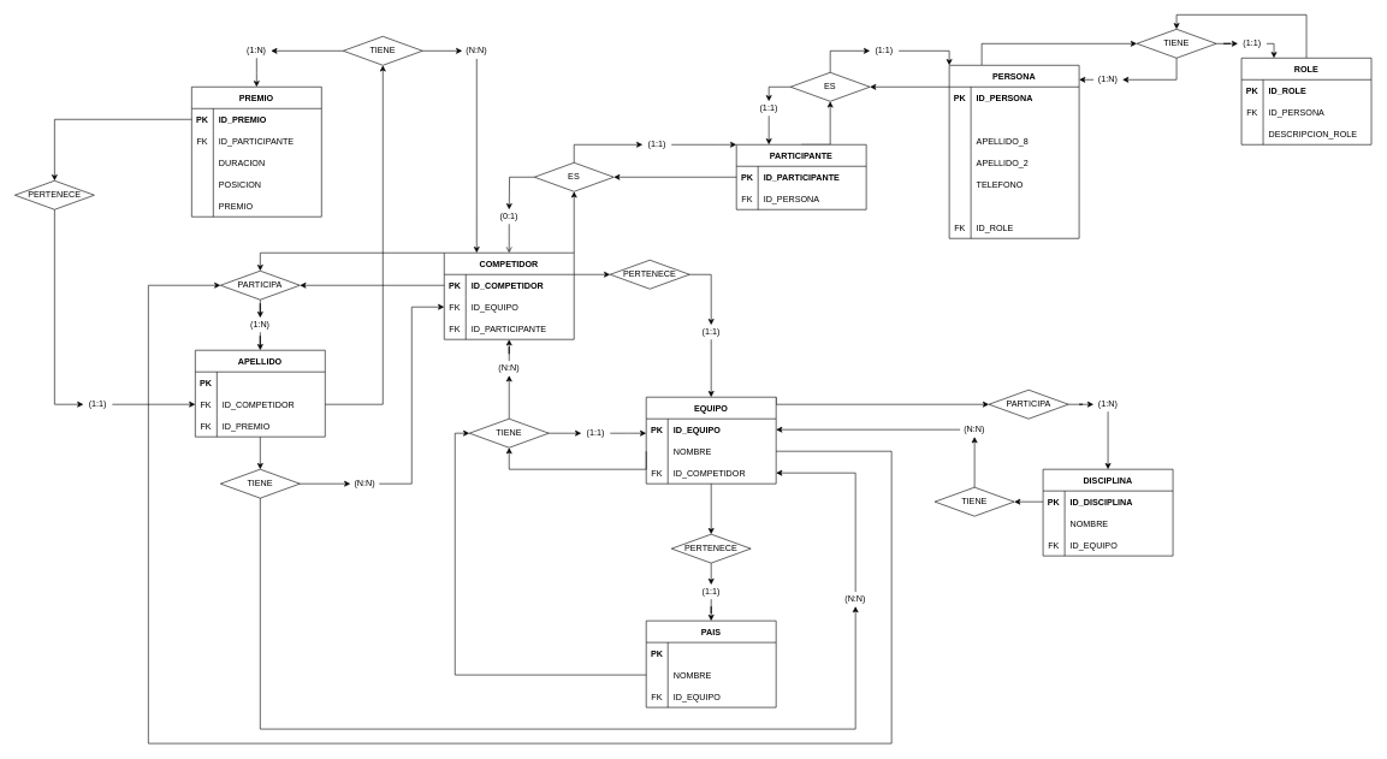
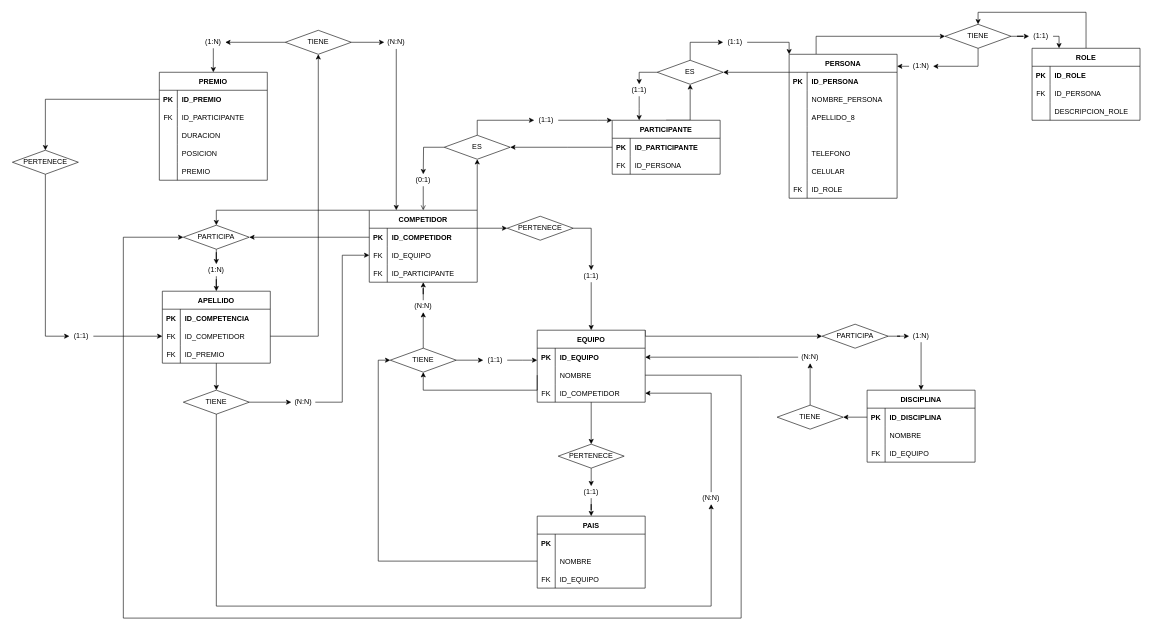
+ <mxCell id="26" value="NOMBRE_PERSONA" style="shape=partialRectangle;connectable=0;fillColor=none;top=0;left=0;bottom=0;right=0;align=left;spacingLeft=6;overflow=hidden;" vertex="1" parent="24"><mxGeometry x="30" width="150" height="30" as="geometry" /></mxCell>
- <mxCell id="33" value="APELLIDO_2" style="shape=partialRectangle;connectable=0;fillColor=none;top=0;left=0;bottom=0;right=0;align=left;spacingLeft=6;overflow=hidden;" vertex="1" parent="31"><mxGeometry x="30" width="150" height="30" as="geometry" /></mxCell>
+ <mxCell id="39" value="CELULAR" style="shape=partialRectangle;connectable=0;fillColor=none;top=0;left=0;bottom=0;right=0;align=left;spacingLeft=6;overflow=hidden;" vertex="1" parent="37"><mxGeometry x="30" width="150" height="30" as="geometry" /></mxCell>
+ <mxCell id="76" value="ID_COMPETENCIA" style="shape=partialRectangle;connectable=0;fillColor=none;top=0;left=0;bottom=0;right=0;align=left;spacingLeft=6;fontStyle=1;overflow=hidden;verticalAlign=middle;" vertex="1" parent="74"><mxGeometry x="30" width="150" height="30" as="geometry" /></mxCell>
